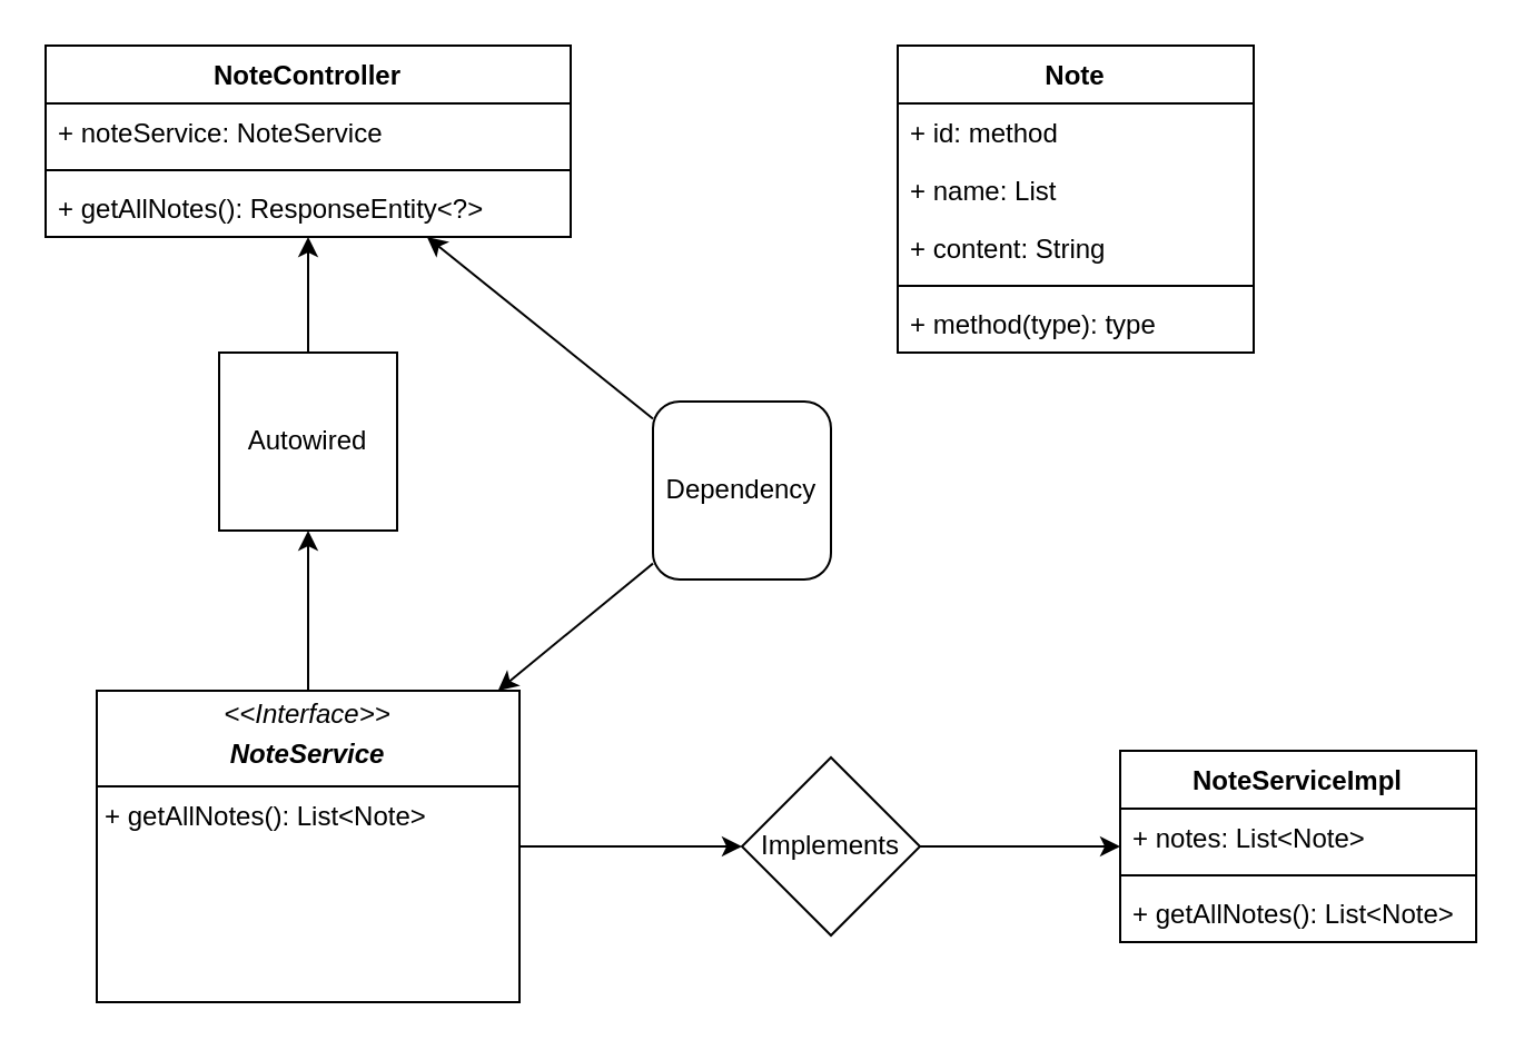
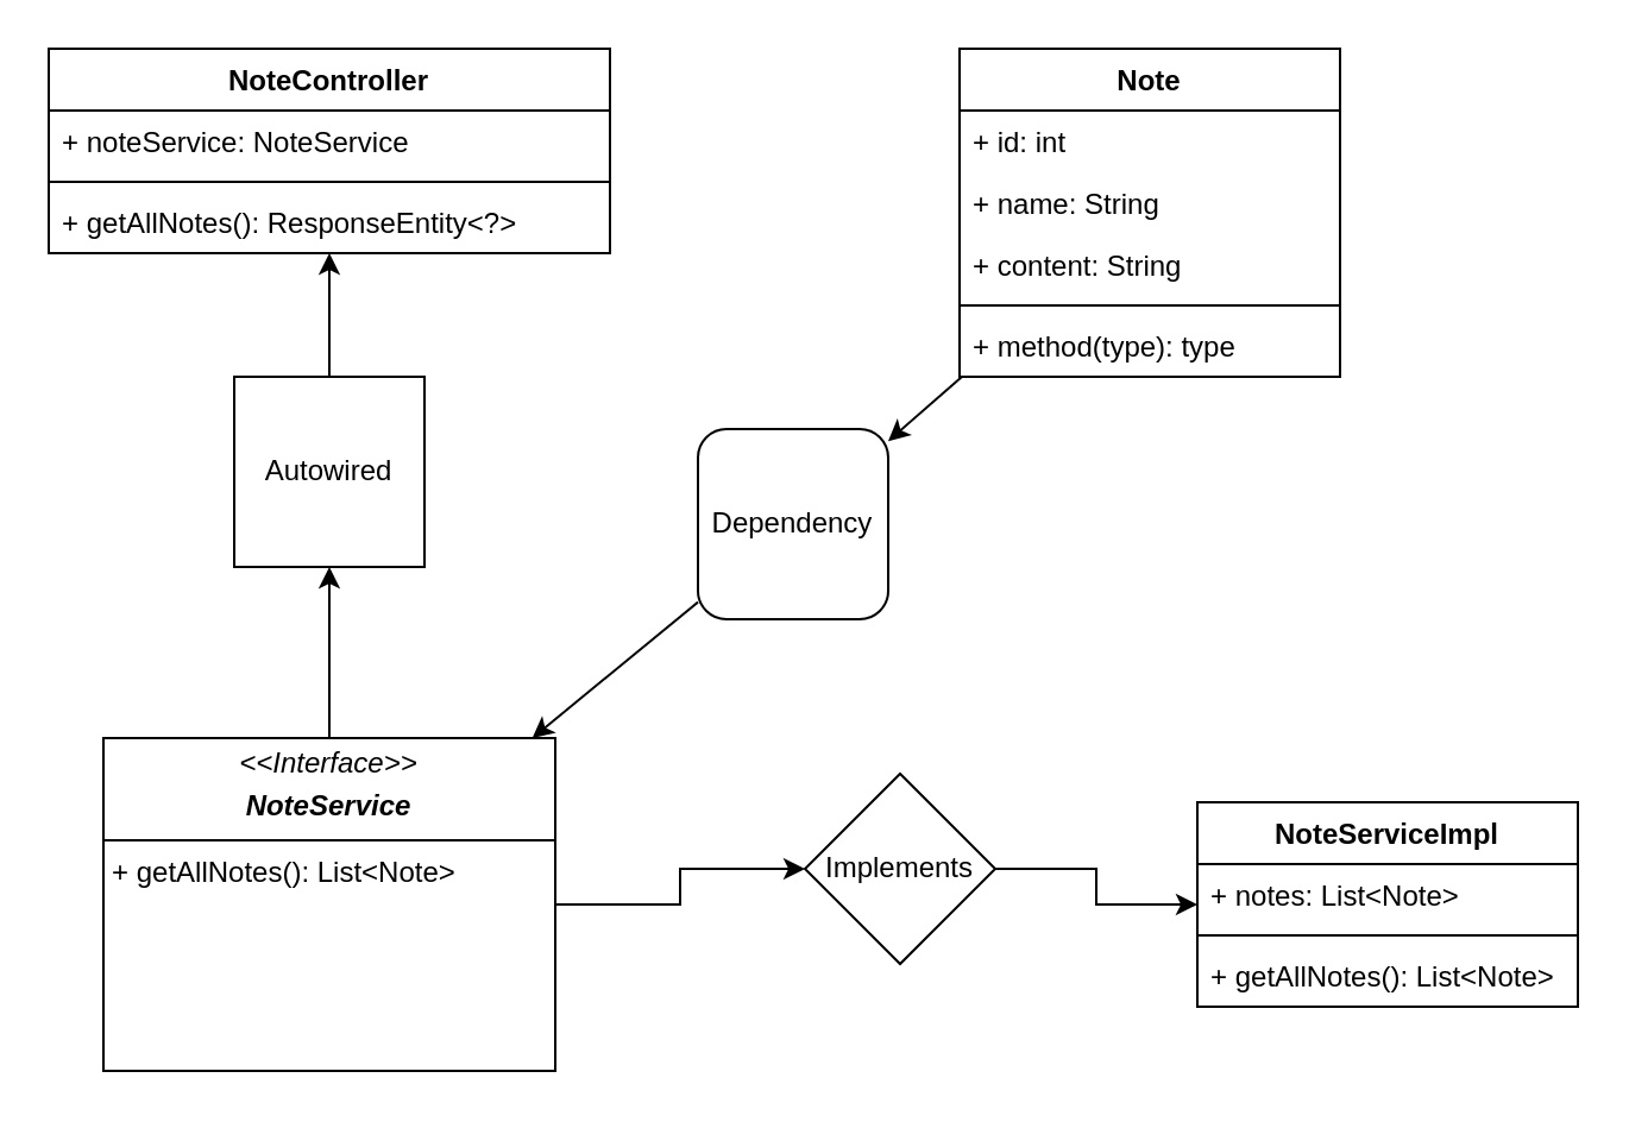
- <mxCell id="4" value="+ id: method" style="text;strokeColor=none;fillColor=none;align=left;verticalAlign=top;spacingLeft=4;spacingRight=4;overflow=hidden;rotatable=0;points=[[0,0.5],[1,0.5]];portConstraint=eastwest;whiteSpace=wrap;html=1;" vertex="1" parent="3"><mxGeometry y="26" width="160" height="26" as="geometry" /></mxCell>
+ <mxCell id="4" value="+ id: int" style="text;strokeColor=none;fillColor=none;align=left;verticalAlign=top;spacingLeft=4;spacingRight=4;overflow=hidden;rotatable=0;points=[[0,0.5],[1,0.5]];portConstraint=eastwest;whiteSpace=wrap;html=1;" vertex="1" parent="3"><mxGeometry y="26" width="160" height="26" as="geometry" /></mxCell>
- <mxCell id="5" value="+ name: List" style="text;strokeColor=none;fillColor=none;align=left;verticalAlign=top;spacingLeft=4;spacingRight=4;overflow=hidden;rotatable=0;points=[[0,0.5],[1,0.5]];portConstraint=eastwest;whiteSpace=wrap;html=1;" vertex="1" parent="3"><mxGeometry y="52" width="160" height="26" as="geometry" /></mxCell>
+ <mxCell id="5" value="+ name: String" style="text;strokeColor=none;fillColor=none;align=left;verticalAlign=top;spacingLeft=4;spacingRight=4;overflow=hidden;rotatable=0;points=[[0,0.5],[1,0.5]];portConstraint=eastwest;whiteSpace=wrap;html=1;" vertex="1" parent="3"><mxGeometry y="52" width="160" height="26" as="geometry" /></mxCell>
- <mxCell id="24" style="rounded=0;orthogonalLoop=1;jettySize=auto;html=1;" edge="1" parent="1" source="26" target="9"><mxGeometry relative="1" as="geometry" /></mxCell>
+ <mxCell id="2" style="rounded=0;orthogonalLoop=1;jettySize=auto;html=1;" edge="1" parent="1" source="3" target="26"><mxGeometry relative="1" as="geometry" /></mxCell>
- <mxCell id="21" value="Implements" style="rhombus;whiteSpace=wrap;html=1;" vertex="1" parent="1"><mxGeometry x="333" y="340" width="80" height="80" as="geometry" /></mxCell>
+ <mxCell id="21" value="Implements" style="rhombus;whiteSpace=wrap;html=1;" vertex="1" parent="1"><mxGeometry x="338" y="325" width="80" height="80" as="geometry" /></mxCell>
